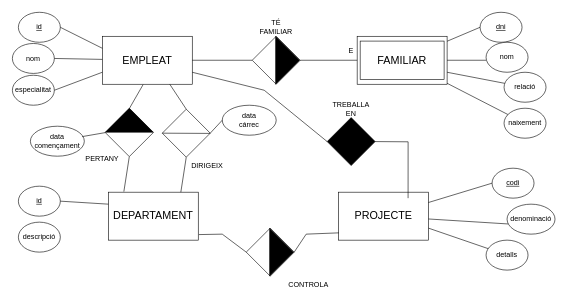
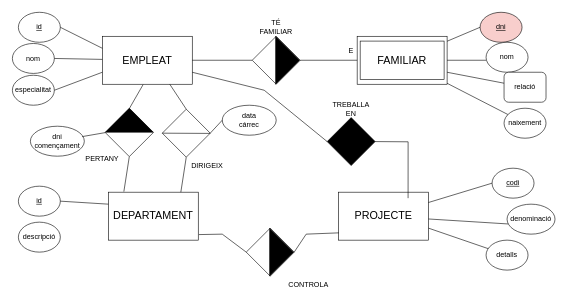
- <mxCell id="35" value="&lt;u&gt;dni&lt;/u&gt;" style="ellipse;whiteSpace=wrap;html=1;" vertex="1" parent="1"><mxGeometry x="800" y="20" width="70" height="50" as="geometry" /></mxCell>
+ <mxCell id="35" value="&lt;u&gt;dni&lt;/u&gt;" style="ellipse;whiteSpace=wrap;html=1;fillColor=#f8cecc;" vertex="1" parent="1"><mxGeometry x="800" y="20" width="70" height="50" as="geometry" /></mxCell>
- <mxCell id="39" value="relació" style="ellipse;whiteSpace=wrap;html=1;" vertex="1" parent="1"><mxGeometry x="840" y="120" width="70" height="50" as="geometry" /></mxCell>
+ <mxCell id="39" value="relació" style="whiteSpace=wrap;html=1;rounded=1;" vertex="1" parent="1"><mxGeometry x="840" y="120" width="70" height="50" as="geometry" /></mxCell>
- <mxCell id="24" value="data&lt;br&gt;començament" style="ellipse;whiteSpace=wrap;html=1;" vertex="1" parent="1"><mxGeometry x="50" y="210" width="90" height="50" as="geometry" /></mxCell>
+ <mxCell id="24" value="dni&lt;br&gt;començament" style="ellipse;whiteSpace=wrap;html=1;" vertex="1" parent="1"><mxGeometry x="50" y="210" width="90" height="50" as="geometry" /></mxCell>
